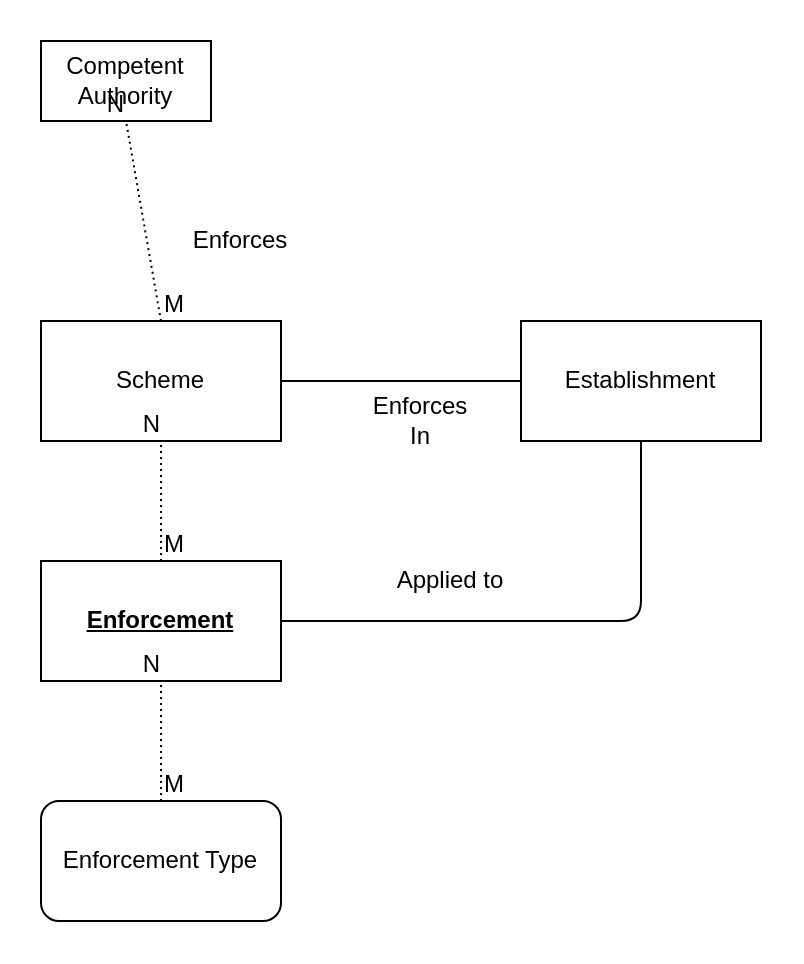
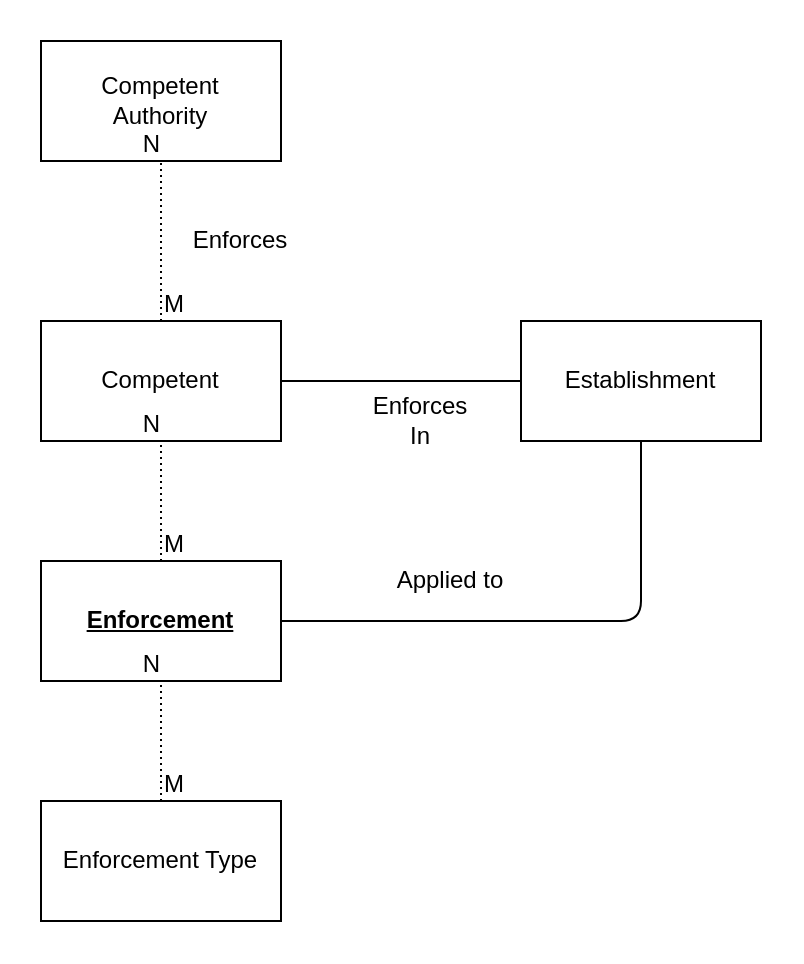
- <mxCell id="5" value="Competent&lt;br&gt;Authority" style="rounded=0;whiteSpace=wrap;html=1;" parent="1" vertex="1"><mxGeometry x="20" y="20" width="85" height="40" as="geometry" /></mxCell>
+ <mxCell id="5" value="Competent&lt;br&gt;Authority" style="rounded=0;whiteSpace=wrap;html=1;" parent="1" vertex="1"><mxGeometry x="20" y="20" width="120" height="60" as="geometry" /></mxCell>
- <mxCell id="2" value="Scheme" style="rounded=0;whiteSpace=wrap;html=1;" parent="1" vertex="1"><mxGeometry x="20" y="160" width="120" height="60" as="geometry" /></mxCell>
+ <mxCell id="2" value="Competent" style="rounded=0;whiteSpace=wrap;html=1;" parent="1" vertex="1"><mxGeometry x="20" y="160" width="120" height="60" as="geometry" /></mxCell>
- <mxCell id="11" value="Enforcement Type" style="whiteSpace=wrap;html=1;rounded=1;" parent="1" vertex="1"><mxGeometry x="20" y="400" width="120" height="60" as="geometry" /></mxCell>
+ <mxCell id="11" value="Enforcement Type" style="rounded=0;whiteSpace=wrap;html=1;" parent="1" vertex="1"><mxGeometry x="20" y="400" width="120" height="60" as="geometry" /></mxCell>
